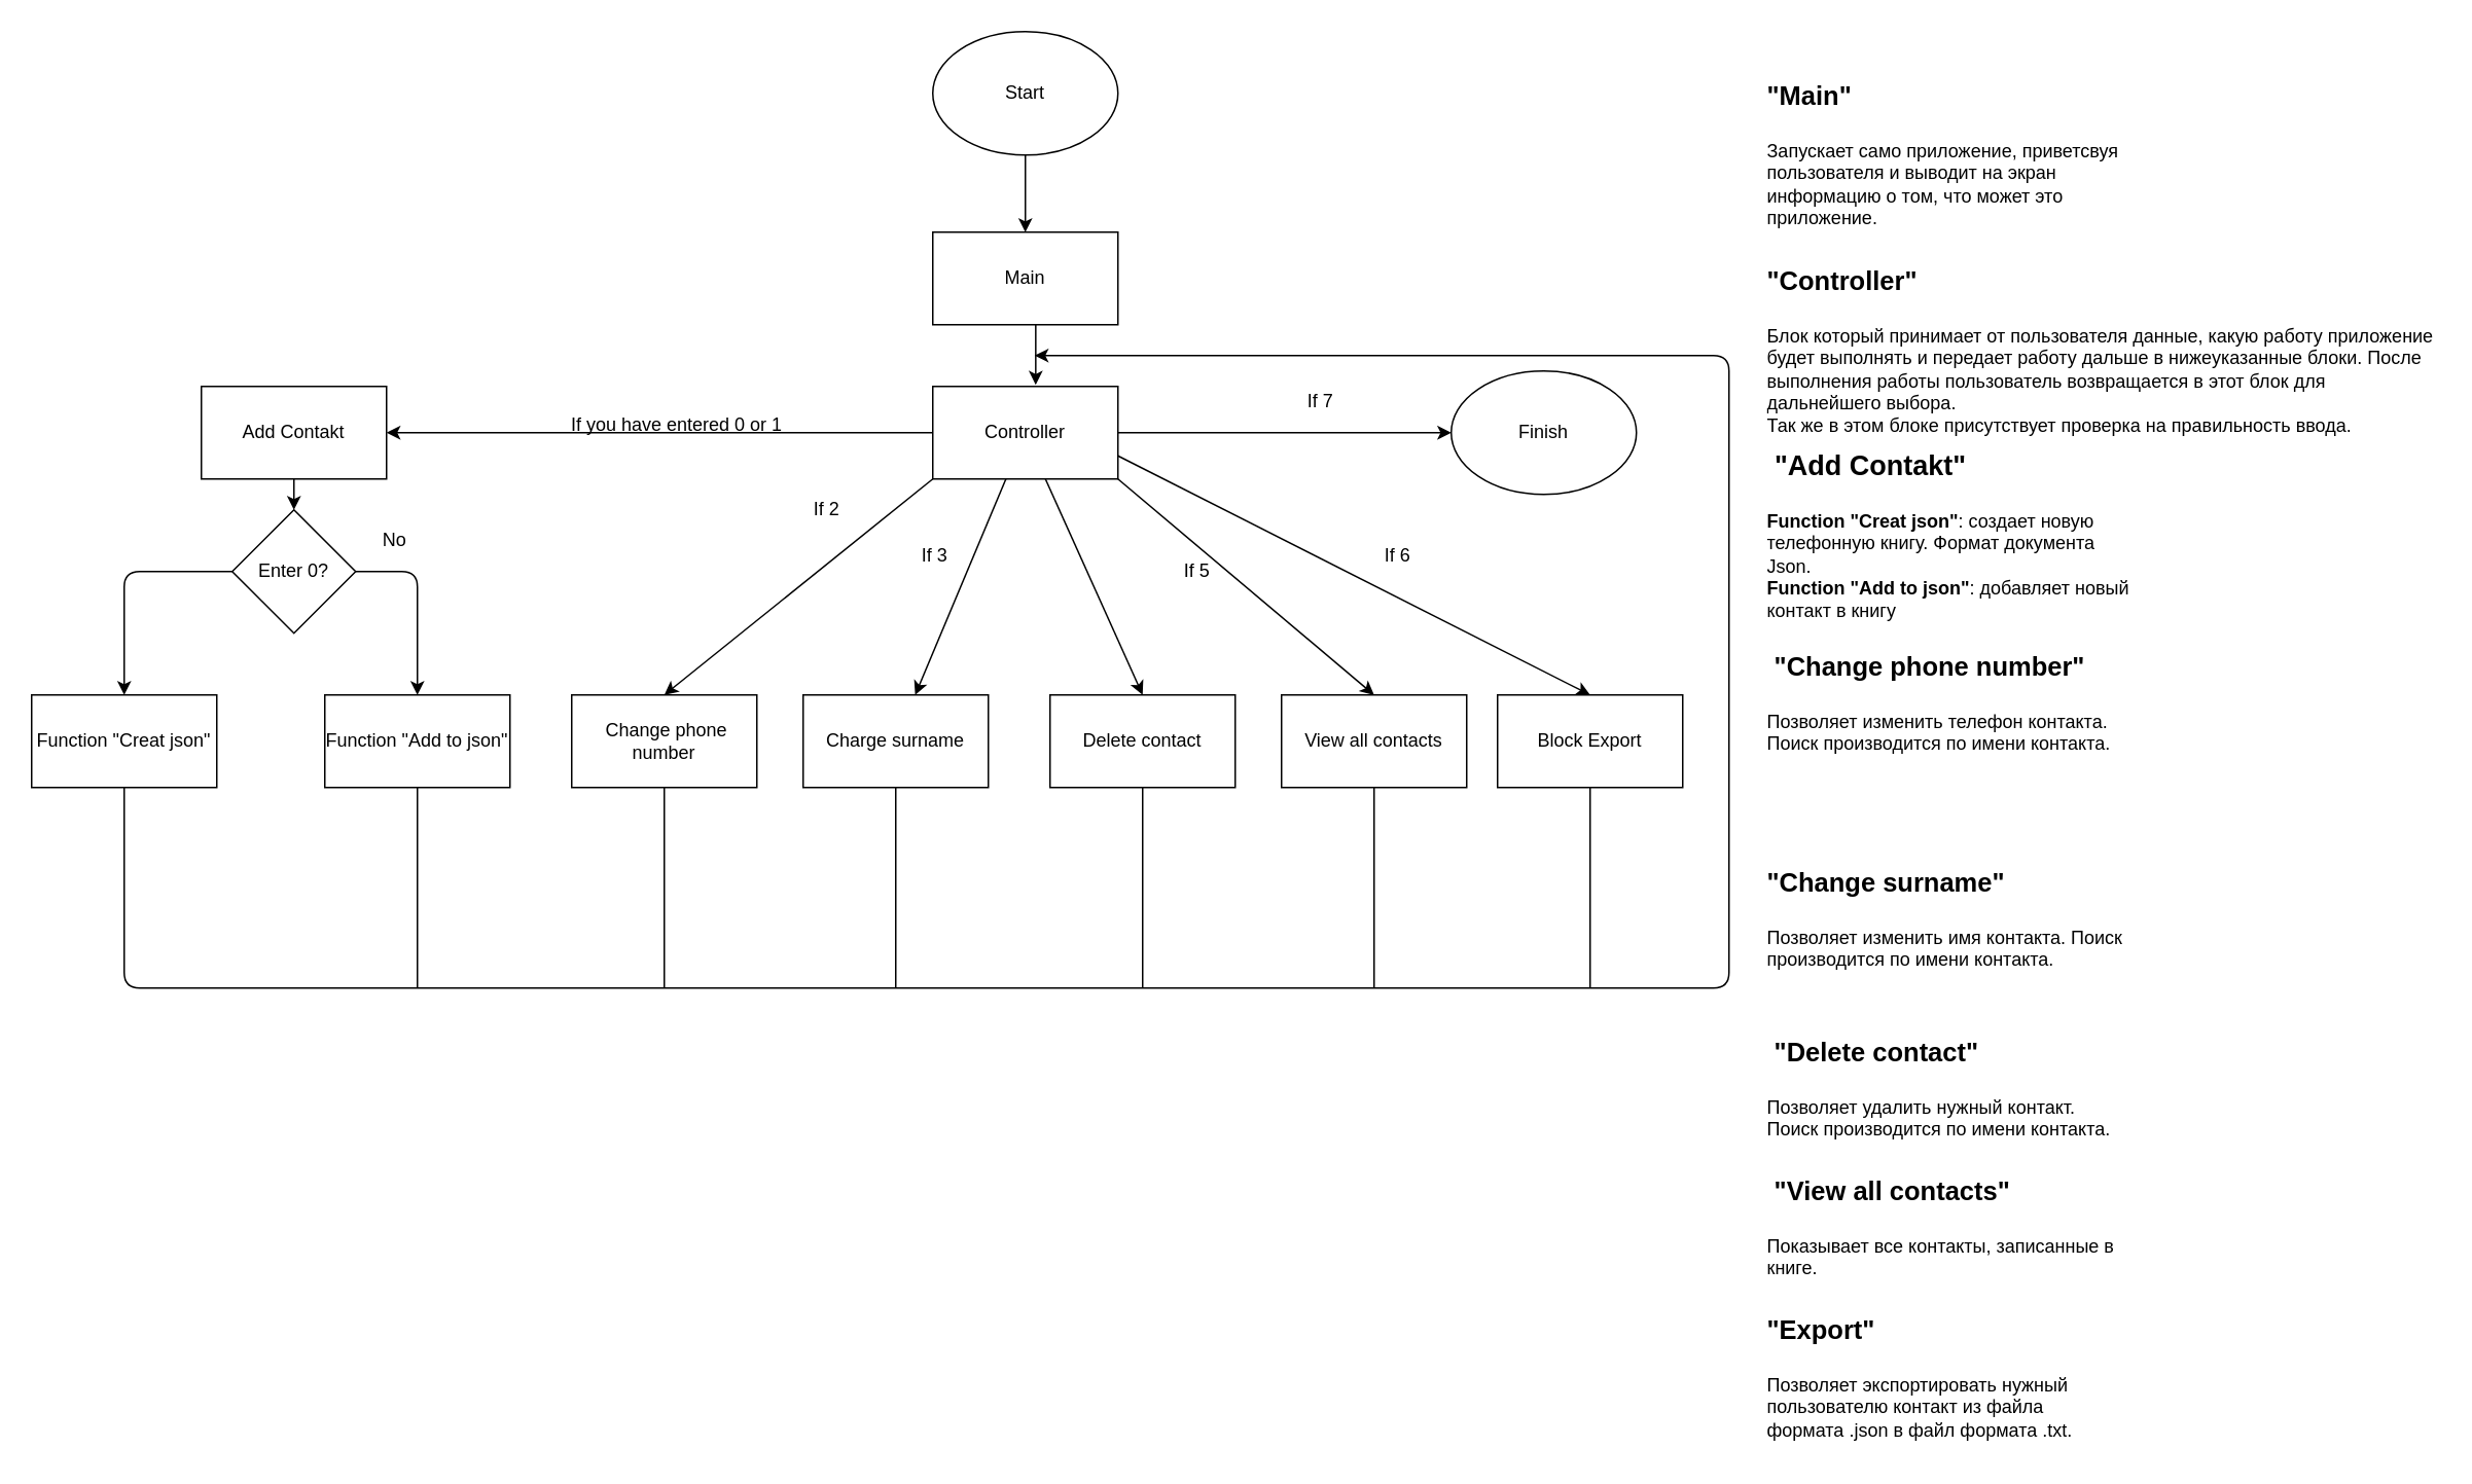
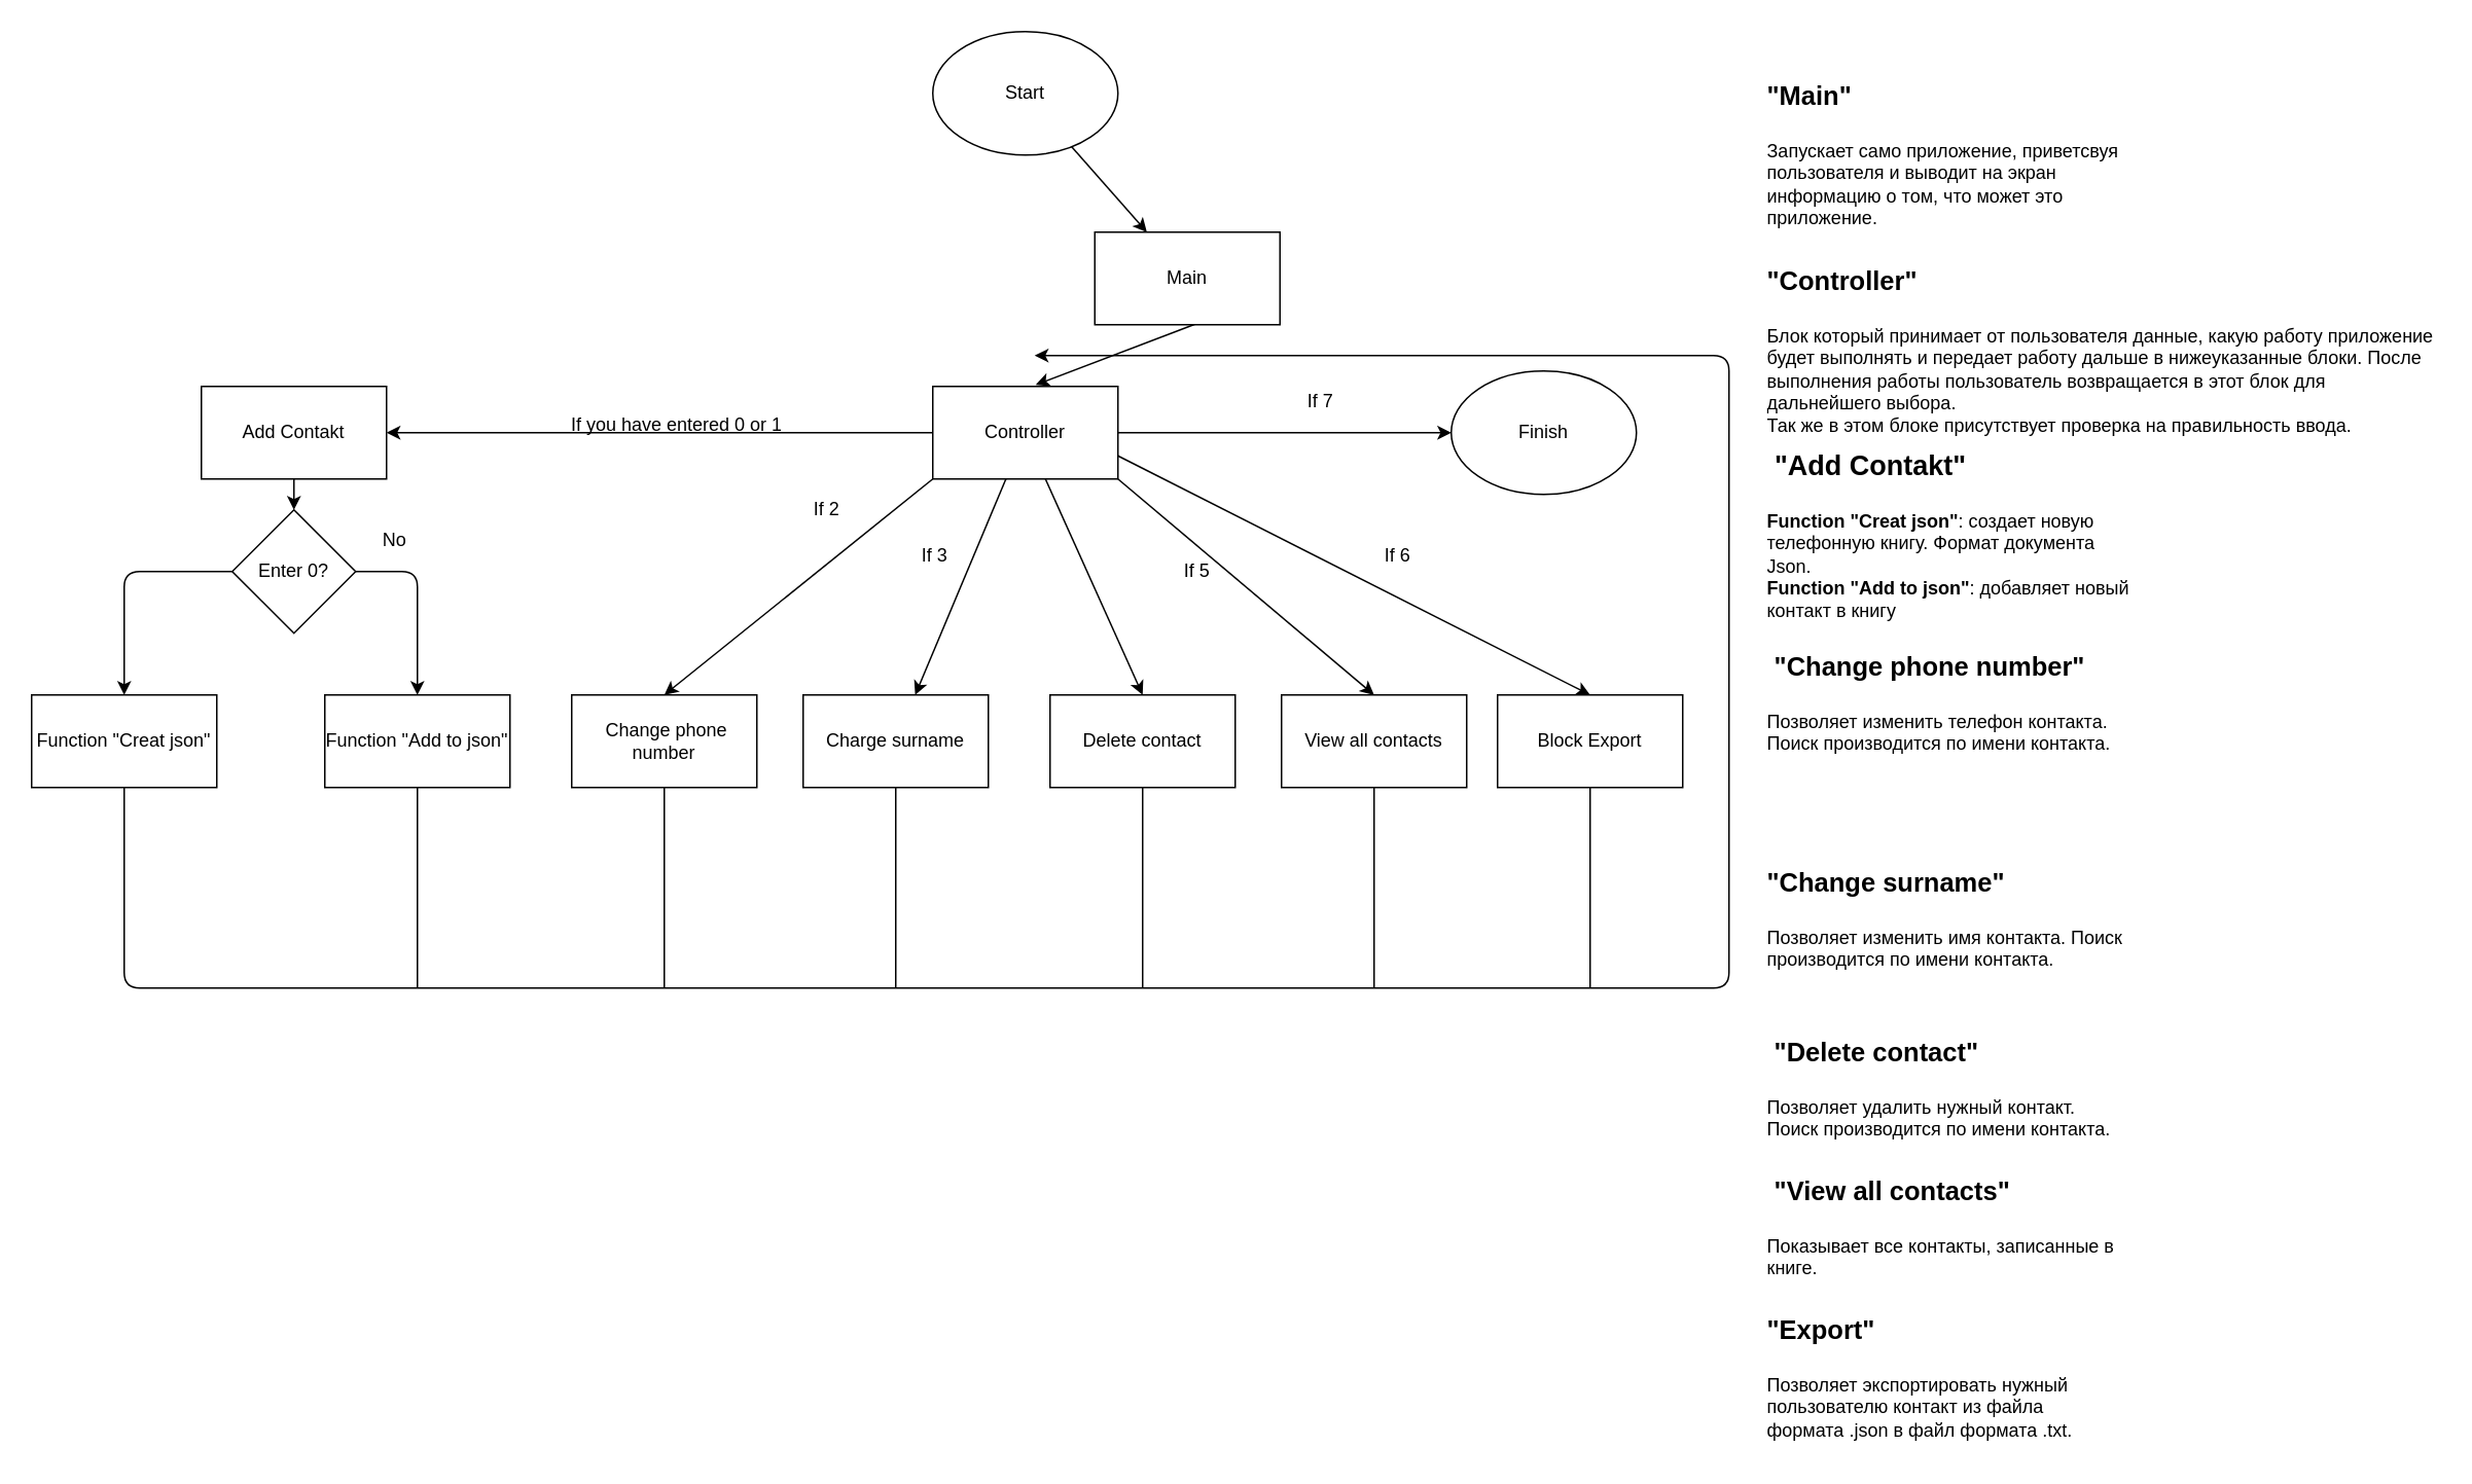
- <mxCell id="7" value="Main" style="rounded=0;whiteSpace=wrap;html=1;" parent="1" vertex="1"><mxGeometry x="604" y="150" width="120" height="60" as="geometry" /></mxCell>
+ <mxCell id="7" value="Main" style="rounded=0;whiteSpace=wrap;html=1;" parent="1" vertex="1"><mxGeometry x="709" y="150" width="120" height="60" as="geometry" /></mxCell>
